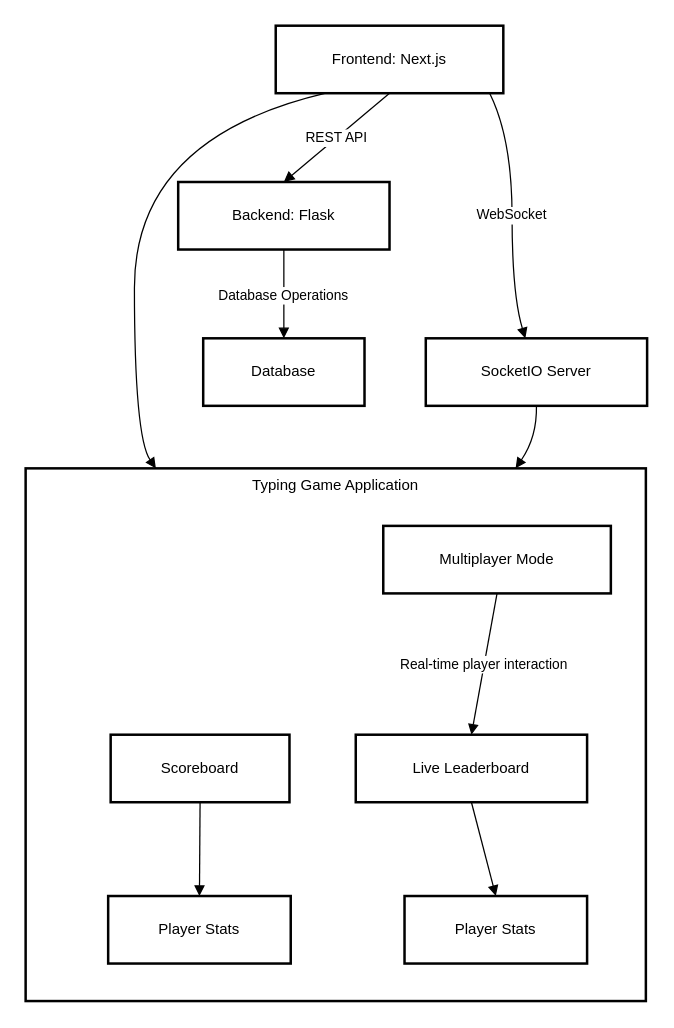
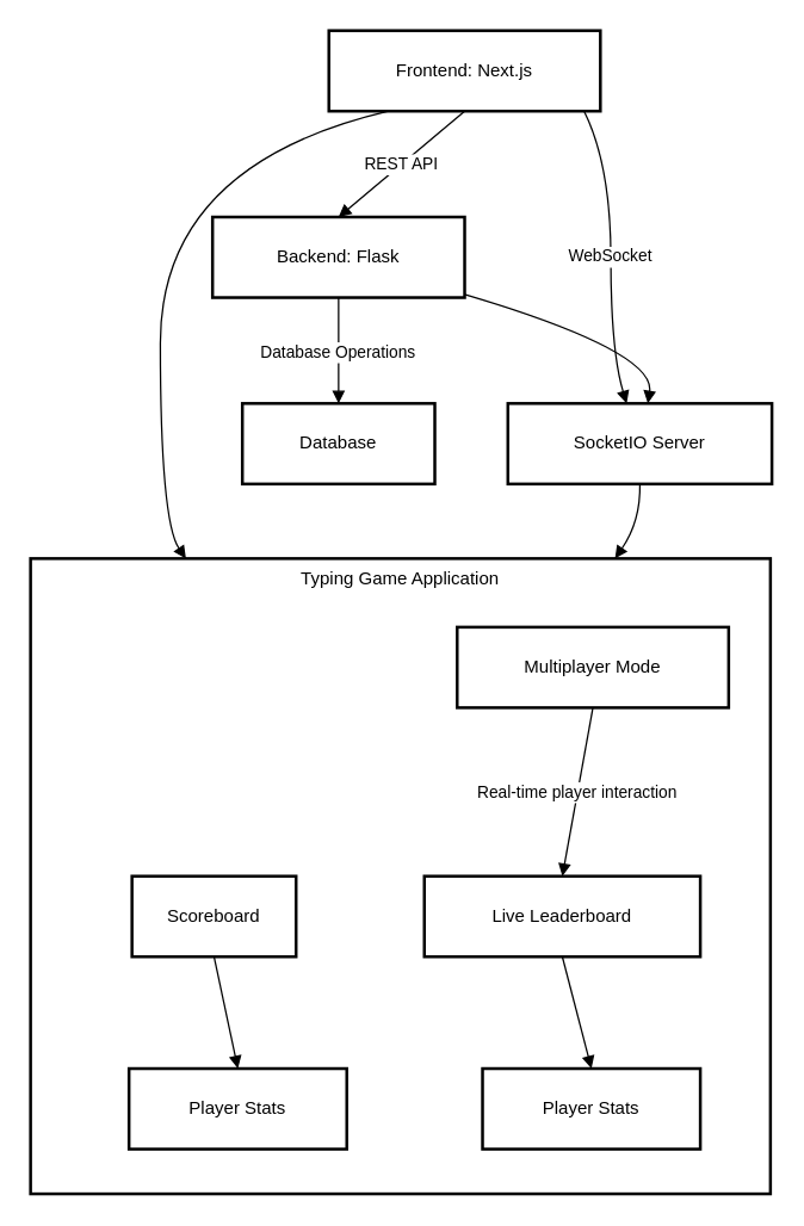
+ <mxCell id="17" value="" style="curved=1;startArrow=none;endArrow=block;exitX=1;exitY=0.96;entryX=0.53;entryY=0;" edge="1" parent="1" source="12" target="13"><mxGeometry relative="1" as="geometry"><Array as="points"><mxPoint x="439" y="235" /></Array></mxGeometry></mxCell>
- <mxCell id="3" value="Scoreboard" style="whiteSpace=wrap;strokeWidth=2;" vertex="1" parent="2"><mxGeometry x="68" y="213" width="143" height="54" as="geometry" /></mxCell>
+ <mxCell id="3" value="Scoreboard" style="whiteSpace=wrap;strokeWidth=2;" vertex="1" parent="2"><mxGeometry x="68" y="213" width="110" height="54" as="geometry" /></mxCell>
